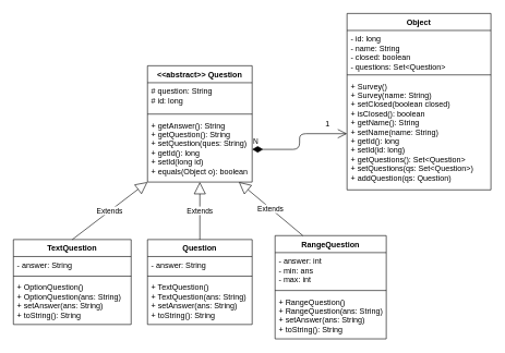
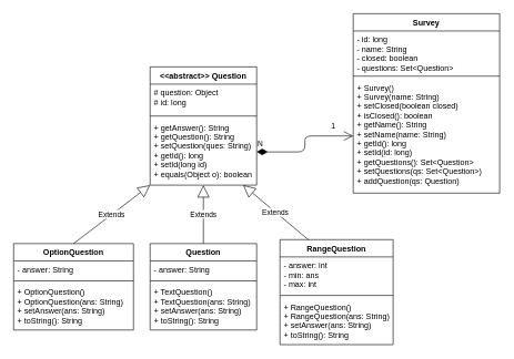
- <mxCell id="2" value="Object" style="swimlane;fontStyle=1;align=center;verticalAlign=top;childLayout=stackLayout;horizontal=1;startSize=26;horizontalStack=0;resizeParent=1;resizeParentMax=0;resizeLast=0;collapsible=1;marginBottom=0;" vertex="1" parent="1"><mxGeometry x="530" y="20" width="220" height="270" as="geometry" /></mxCell>
+ <mxCell id="2" value="Survey" style="swimlane;fontStyle=1;align=center;verticalAlign=top;childLayout=stackLayout;horizontal=1;startSize=26;horizontalStack=0;resizeParent=1;resizeParentMax=0;resizeLast=0;collapsible=1;marginBottom=0;" vertex="1" parent="1"><mxGeometry x="530" y="20" width="220" height="270" as="geometry" /></mxCell>
- <mxCell id="7" value="# question: String&#10;# id: long&#10;" style="text;strokeColor=none;fillColor=none;align=left;verticalAlign=top;spacingLeft=4;spacingRight=4;overflow=hidden;rotatable=0;points=[[0,0.5],[1,0.5]];portConstraint=eastwest;" vertex="1" parent="6"><mxGeometry y="26" width="160" height="44" as="geometry" /></mxCell>
+ <mxCell id="7" value="# question: Object&#10;# id: long&#10;" style="text;strokeColor=none;fillColor=none;align=left;verticalAlign=top;spacingLeft=4;spacingRight=4;overflow=hidden;rotatable=0;points=[[0,0.5],[1,0.5]];portConstraint=eastwest;" vertex="1" parent="6"><mxGeometry y="26" width="160" height="44" as="geometry" /></mxCell>
- <mxCell id="18" value="TextQuestion" style="swimlane;fontStyle=1;align=center;verticalAlign=top;childLayout=stackLayout;horizontal=1;startSize=26;horizontalStack=0;resizeParent=1;resizeParentMax=0;resizeLast=0;collapsible=1;marginBottom=0;" vertex="1" parent="1"><mxGeometry x="20" y="366" width="180" height="130" as="geometry" /></mxCell>
+ <mxCell id="18" value="OptionQuestion" style="swimlane;fontStyle=1;align=center;verticalAlign=top;childLayout=stackLayout;horizontal=1;startSize=26;horizontalStack=0;resizeParent=1;resizeParentMax=0;resizeLast=0;collapsible=1;marginBottom=0;" vertex="1" parent="1"><mxGeometry x="20" y="366" width="180" height="130" as="geometry" /></mxCell>
